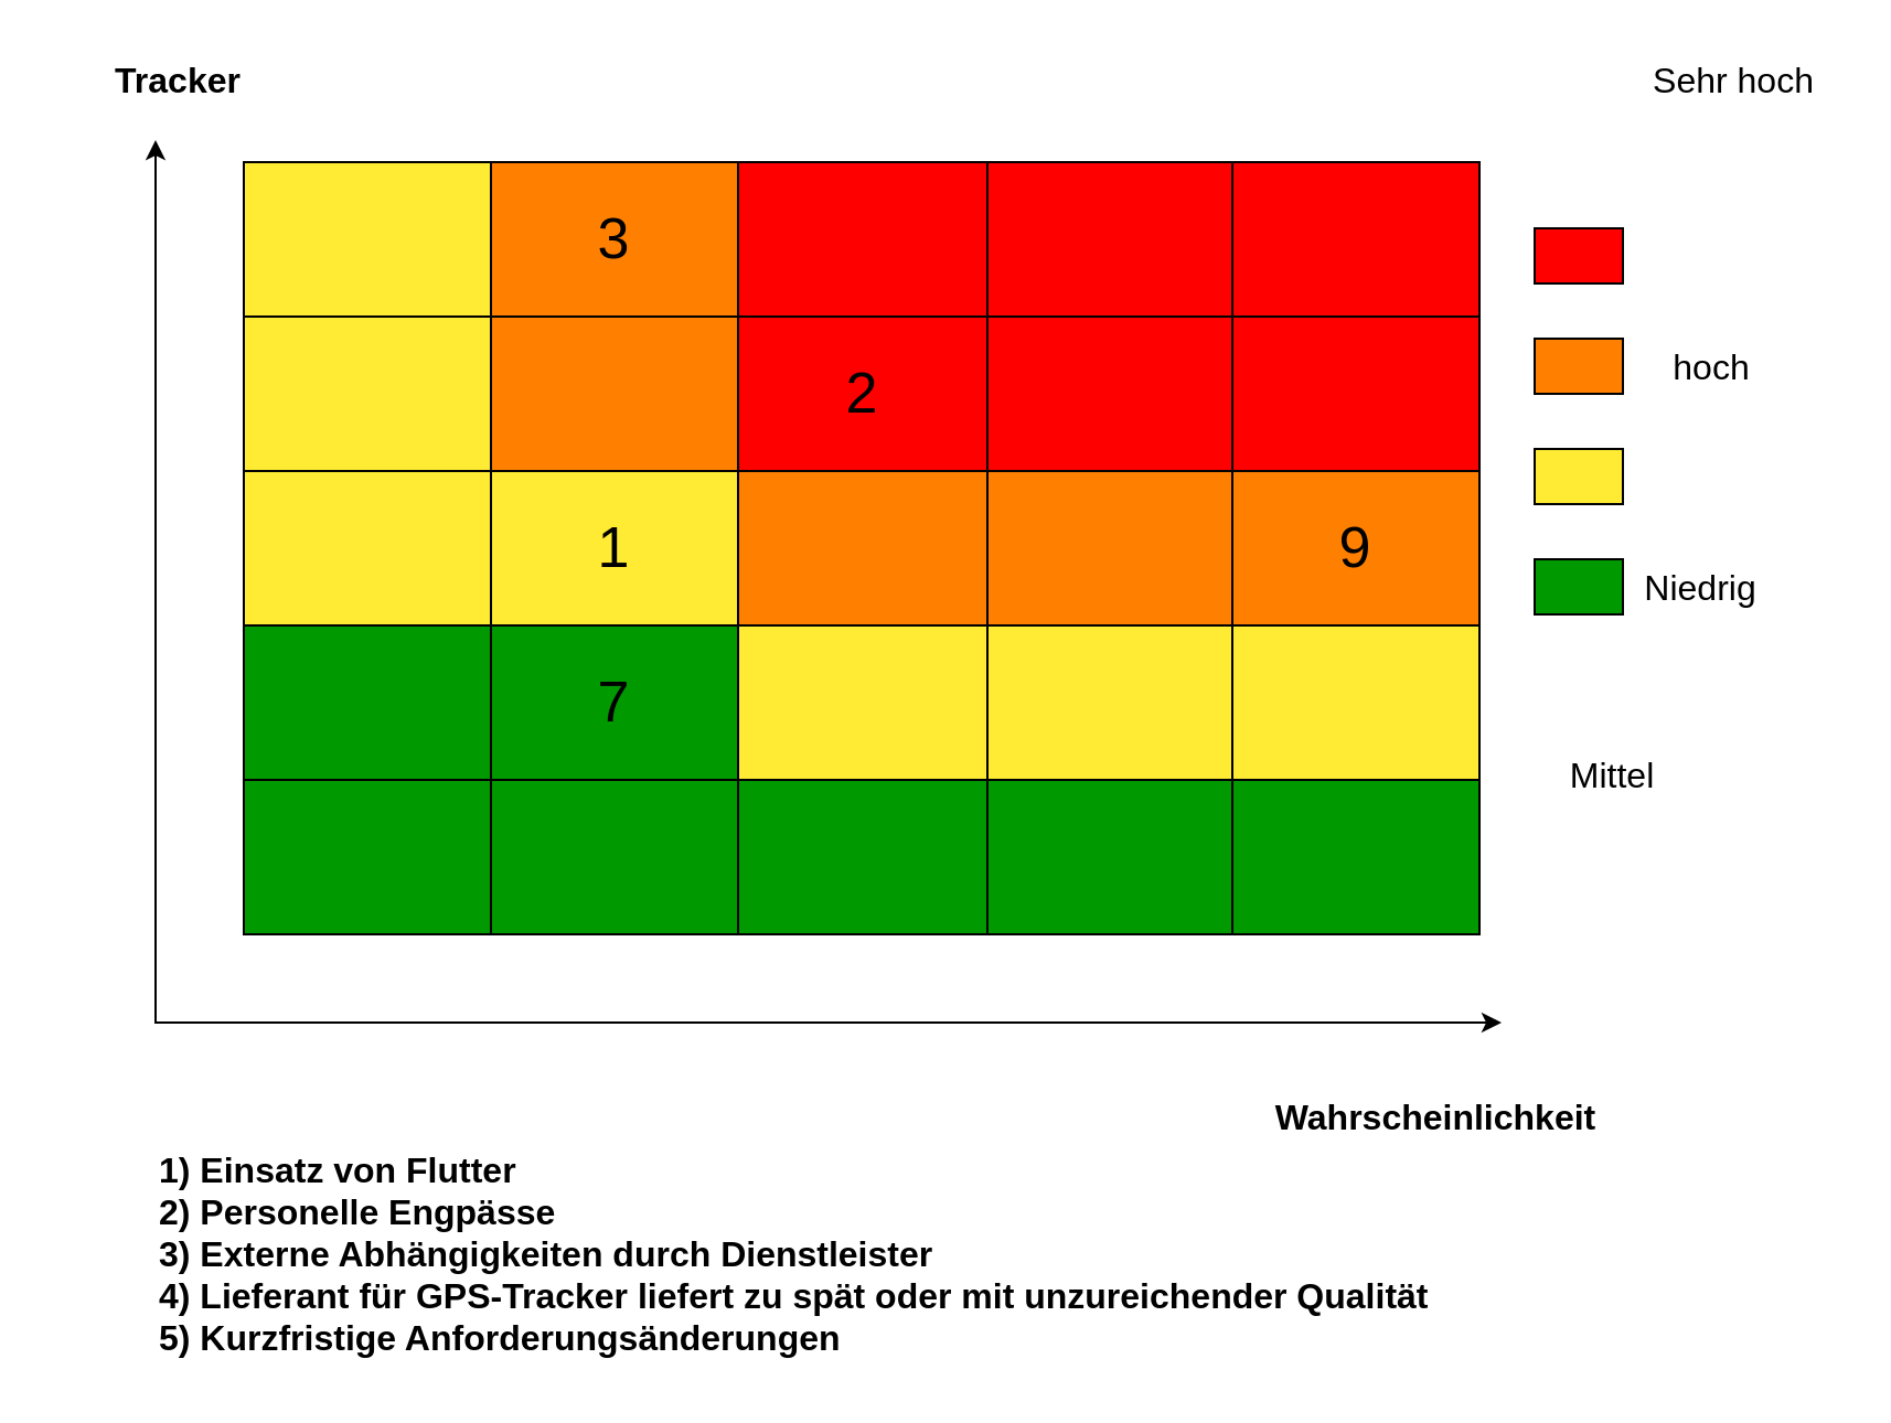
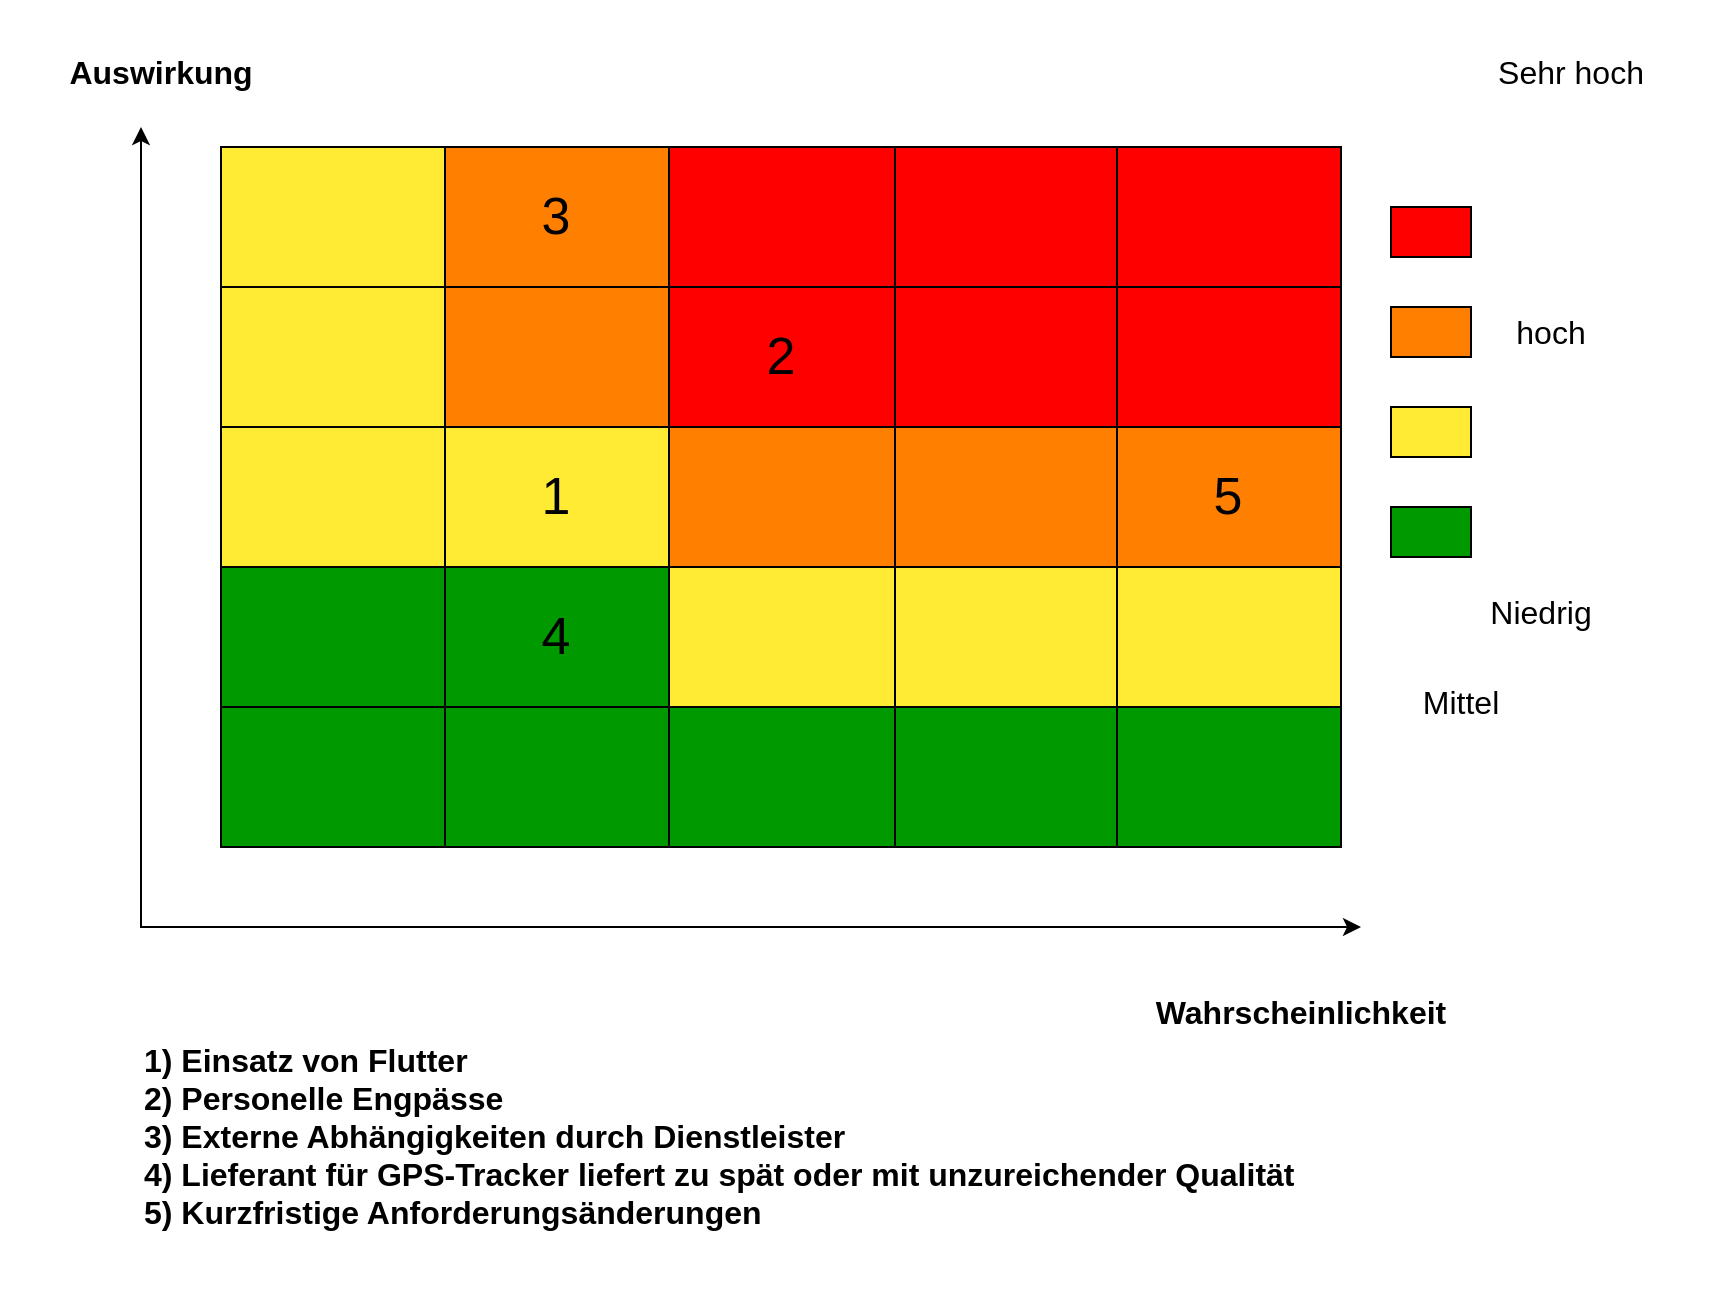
- <mxCell id="35" value="&lt;b&gt;&lt;font style=&quot;font-size: 16px;&quot;&gt;Tracker&lt;/font&gt;&lt;/b&gt;" style="text;html=1;align=center;verticalAlign=middle;resizable=0;points=[];autosize=1;strokeColor=none;fillColor=none;" vertex="1" parent="1"><mxGeometry y="21" width="120" height="30" as="geometry" x="20" /></mxCell>
+ <mxCell id="35" value="&lt;b&gt;&lt;font style=&quot;font-size: 16px;&quot;&gt;Auswirkung&lt;/font&gt;&lt;/b&gt;" style="text;html=1;align=center;verticalAlign=middle;resizable=0;points=[];autosize=1;strokeColor=none;fillColor=none;" vertex="1" parent="1"><mxGeometry y="21" width="120" height="30" as="geometry" x="20" /></mxCell>
- <mxCell id="20" value="9" style="shape=partialRectangle;html=1;whiteSpace=wrap;connectable=0;strokeColor=default;overflow=hidden;fillColor=#FF8000;top=1;left=1;bottom=1;right=1;pointerEvents=1;fontSize=26;strokeWidth=1;perimeterSpacing=1;" vertex="1" parent="15"><mxGeometry x="448" width="112" height="70" as="geometry"><mxRectangle width="112" height="70" as="alternateBounds" /></mxGeometry></mxCell>
+ <mxCell id="20" value="5" style="shape=partialRectangle;html=1;whiteSpace=wrap;connectable=0;strokeColor=default;overflow=hidden;fillColor=#FF8000;top=1;left=1;bottom=1;right=1;pointerEvents=1;fontSize=26;strokeWidth=1;perimeterSpacing=1;" vertex="1" parent="15"><mxGeometry x="448" width="112" height="70" as="geometry"><mxRectangle width="112" height="70" as="alternateBounds" /></mxGeometry></mxCell>
- <mxCell id="43" value="&lt;span style=&quot;font-size: 16px;&quot;&gt;Niedrig&lt;/span&gt;" style="text;html=1;align=center;verticalAlign=middle;resizable=0;points=[];autosize=1;strokeColor=none;fillColor=none;" vertex="1" parent="1"><mxGeometry x="735" y="250.5" width="70" height="30" as="geometry" /></mxCell>
+ <mxCell id="43" value="&lt;span style=&quot;font-size: 16px;&quot;&gt;Niedrig&lt;/span&gt;" style="text;html=1;align=center;verticalAlign=middle;resizable=0;points=[];autosize=1;strokeColor=none;fillColor=none;" vertex="1" parent="1"><mxGeometry x="735" y="290.5" width="70" height="30" as="geometry" /></mxCell>
- <mxCell id="23" value="7" style="shape=partialRectangle;html=1;whiteSpace=wrap;connectable=0;strokeColor=default;overflow=hidden;fillColor=#009900;top=1;left=1;bottom=1;right=1;pointerEvents=1;fontSize=26;strokeWidth=1;perimeterSpacing=1;" vertex="1" parent="21"><mxGeometry x="112" width="112" height="70" as="geometry"><mxRectangle width="112" height="70" as="alternateBounds" /></mxGeometry></mxCell>
+ <mxCell id="23" value="4" style="shape=partialRectangle;html=1;whiteSpace=wrap;connectable=0;strokeColor=default;overflow=hidden;fillColor=#009900;top=1;left=1;bottom=1;right=1;pointerEvents=1;fontSize=26;strokeWidth=1;perimeterSpacing=1;" vertex="1" parent="21"><mxGeometry x="112" width="112" height="70" as="geometry"><mxRectangle width="112" height="70" as="alternateBounds" /></mxGeometry></mxCell>
